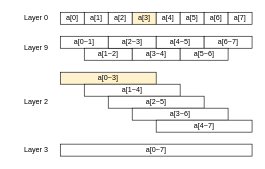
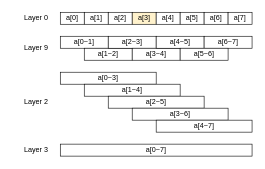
- <mxCell id="19" value="a[0~3]" style="rounded=0;whiteSpace=wrap;html=1;fillColor=#fff2cc;" vertex="1" parent="1"><mxGeometry x="100" y="120" width="160" height="20" as="geometry" /></mxCell>
+ <mxCell id="19" value="a[0~3]" style="rounded=0;whiteSpace=wrap;html=1;" vertex="1" parent="1"><mxGeometry x="100" y="120" width="160" height="20" as="geometry" /></mxCell>
